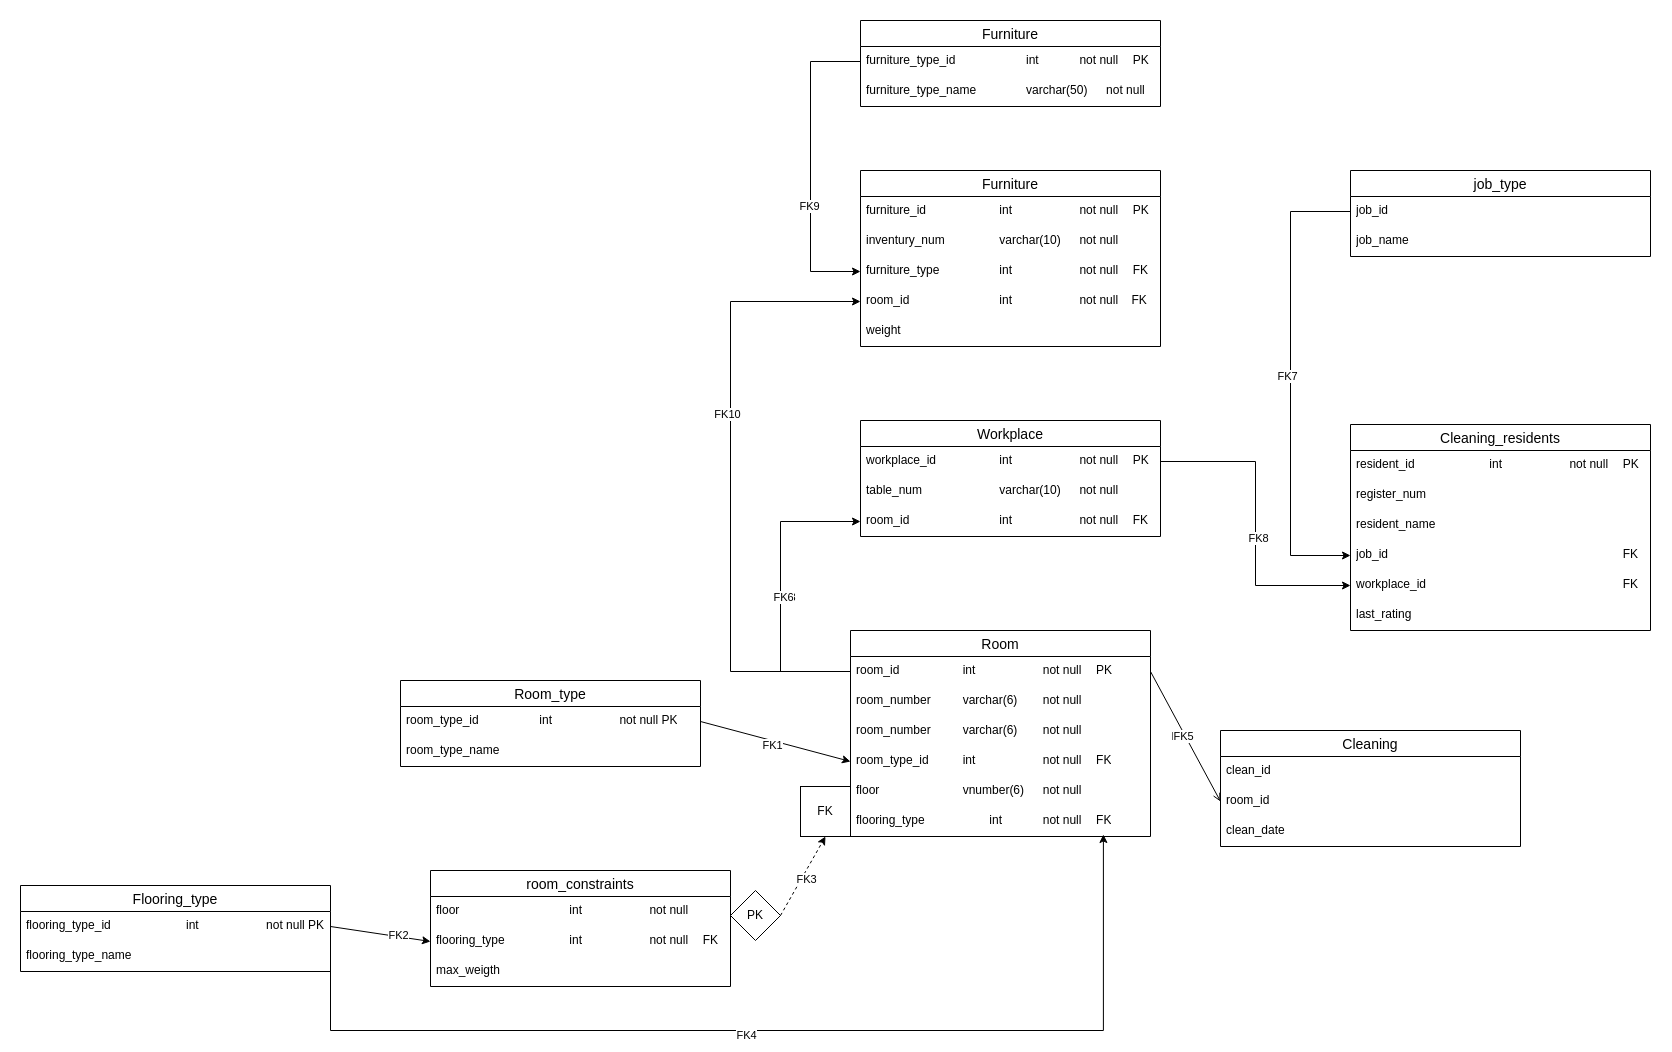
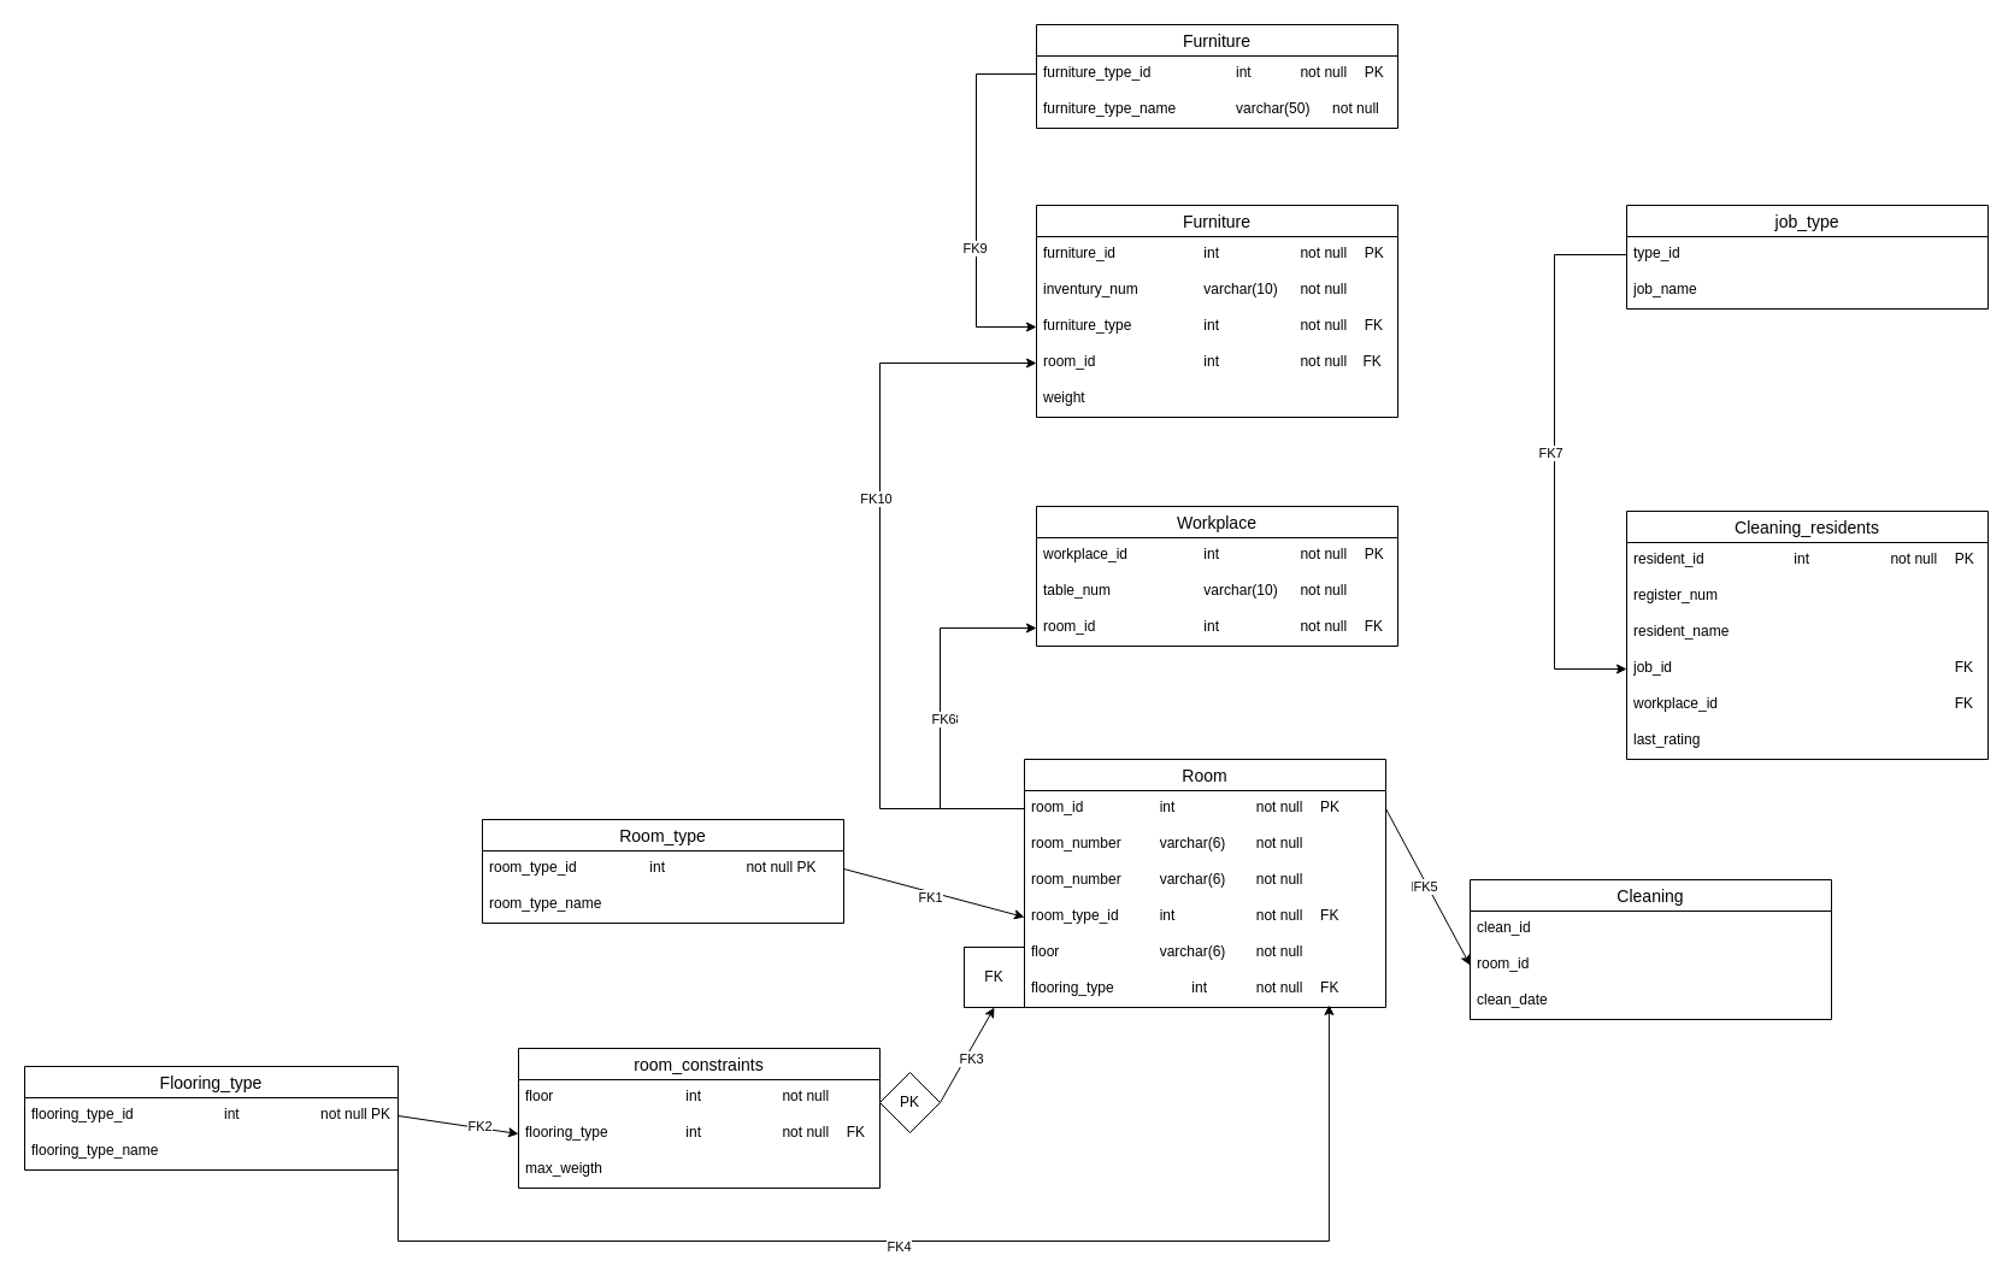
- <mxCell id="51" value="job_id" style="text;strokeColor=none;fillColor=none;spacingLeft=4;spacingRight=4;overflow=hidden;rotatable=0;points=[[0,0.5],[1,0.5]];portConstraint=eastwest;fontSize=12;whiteSpace=wrap;html=1;" vertex="1" parent="50"><mxGeometry y="26" width="300" height="30" as="geometry" /></mxCell>
+ <mxCell id="51" value="type_id" style="text;strokeColor=none;fillColor=none;spacingLeft=4;spacingRight=4;overflow=hidden;rotatable=0;points=[[0,0.5],[1,0.5]];portConstraint=eastwest;fontSize=12;whiteSpace=wrap;html=1;" vertex="1" parent="50"><mxGeometry y="26" width="300" height="30" as="geometry" /></mxCell>
- <mxCell id="55" value="" style="endArrow=classic;html=1;rounded=0;exitX=1;exitY=0.5;exitDx=0;exitDy=0;entryX=0;entryY=0.5;entryDx=0;entryDy=0;edgeStyle=orthogonalEdgeStyle;" edge="1" parent="1" source="3" target="48"><mxGeometry width="50" height="50" relative="1" as="geometry"><mxPoint x="1180" y="430" as="sourcePoint" /><mxPoint x="1230" y="380" as="targetPoint" /></mxGeometry></mxCell>
- <mxCell id="56" value="FK8" style="edgeLabel;html=1;align=center;verticalAlign=middle;resizable=0;points=[];" vertex="1" connectable="0" parent="55"><mxGeometry x="0.087" y="2" relative="1" as="geometry"><mxPoint as="offset" /></mxGeometry></mxCell>
- <mxCell id="15" value="floor&lt;span style=&quot;white-space: pre;&quot;&gt;&#09;&lt;span style=&quot;white-space: pre;&quot;&gt;&#09;&lt;span style=&quot;white-space: pre;&quot;&gt;&#09;&lt;span style=&quot;white-space: pre;&quot;&gt;&#09;&lt;/span&gt;v&lt;/span&gt;&lt;/span&gt;number(6)&lt;span style=&quot;white-space: pre;&quot;&gt;&#09;not null&lt;span style=&quot;white-space: pre;&quot;&gt;&#09;&lt;/span&gt;&lt;/span&gt;&lt;/span&gt;" style="text;strokeColor=none;fillColor=none;spacingLeft=4;spacingRight=4;overflow=hidden;rotatable=0;points=[[0,0.5],[1,0.5]];portConstraint=eastwest;fontSize=12;whiteSpace=wrap;html=1;" vertex="1" parent="10"><mxGeometry y="146" width="300" height="30" as="geometry" /></mxCell>
+ <mxCell id="15" value="floor&lt;span style=&quot;white-space: pre;&quot;&gt;&#09;&lt;span style=&quot;white-space: pre;&quot;&gt;&#09;&lt;span style=&quot;white-space: pre;&quot;&gt;&#09;&lt;span style=&quot;white-space: pre;&quot;&gt;&#09;&lt;/span&gt;v&lt;/span&gt;&lt;/span&gt;archar(6)&lt;span style=&quot;white-space: pre;&quot;&gt;&#09;not null&lt;span style=&quot;white-space: pre;&quot;&gt;&#09;&lt;/span&gt;&lt;/span&gt;&lt;/span&gt;" style="text;strokeColor=none;fillColor=none;spacingLeft=4;spacingRight=4;overflow=hidden;rotatable=0;points=[[0,0.5],[1,0.5]];portConstraint=eastwest;fontSize=12;whiteSpace=wrap;html=1;" vertex="1" parent="10"><mxGeometry y="146" width="300" height="30" as="geometry" /></mxCell>
- <mxCell id="37" value="" style="endArrow=open;html=1;rounded=0;exitX=1;exitY=0.5;exitDx=0;exitDy=0;entryX=0;entryY=0.5;entryDx=0;entryDy=0;" edge="1" parent="1" source="11" target="8"><mxGeometry width="50" height="50" relative="1" as="geometry"><mxPoint x="790" y="925" as="sourcePoint" /><mxPoint x="835" y="846" as="targetPoint" /></mxGeometry></mxCell>
+ <mxCell id="37" value="" style="endArrow=classic;html=1;rounded=0;exitX=1;exitY=0.5;exitDx=0;exitDy=0;entryX=0;entryY=0.5;entryDx=0;entryDy=0;" edge="1" parent="1" source="11" target="8"><mxGeometry width="50" height="50" relative="1" as="geometry"><mxPoint x="790" y="925" as="sourcePoint" /><mxPoint x="835" y="846" as="targetPoint" /></mxGeometry></mxCell>
- <mxCell id="33" value="" style="endArrow=classic;html=1;rounded=0;exitX=1;exitY=0.5;exitDx=0;exitDy=0;entryX=0.5;entryY=1;entryDx=0;entryDy=0;dashed=1;" edge="1" parent="1" source="26" target="32"><mxGeometry width="50" height="50" relative="1" as="geometry"><mxPoint y="956" as="sourcePoint" x="830" /><mxPoint x="950" y="926" as="targetPoint" /></mxGeometry></mxCell>
+ <mxCell id="33" value="" style="endArrow=classic;html=1;rounded=0;exitX=1;exitY=0.5;exitDx=0;exitDy=0;entryX=0.5;entryY=1;entryDx=0;entryDy=0;" edge="1" parent="1" source="26" target="32"><mxGeometry width="50" height="50" relative="1" as="geometry"><mxPoint y="956" as="sourcePoint" x="830" /><mxPoint x="950" y="926" as="targetPoint" /></mxGeometry></mxCell>
